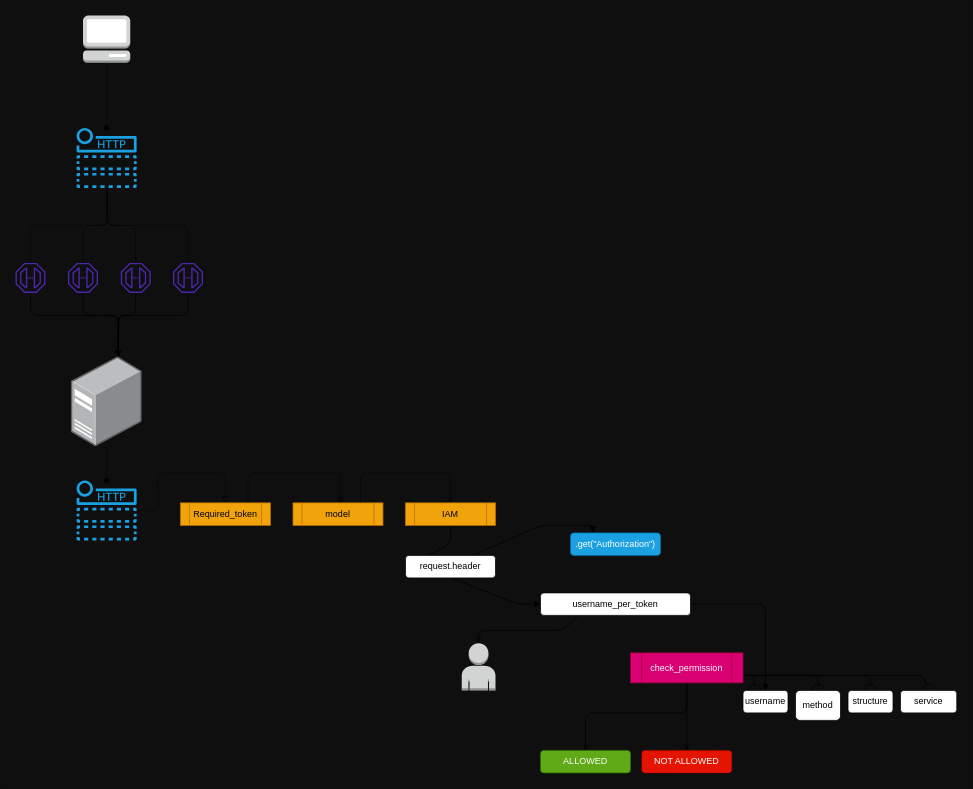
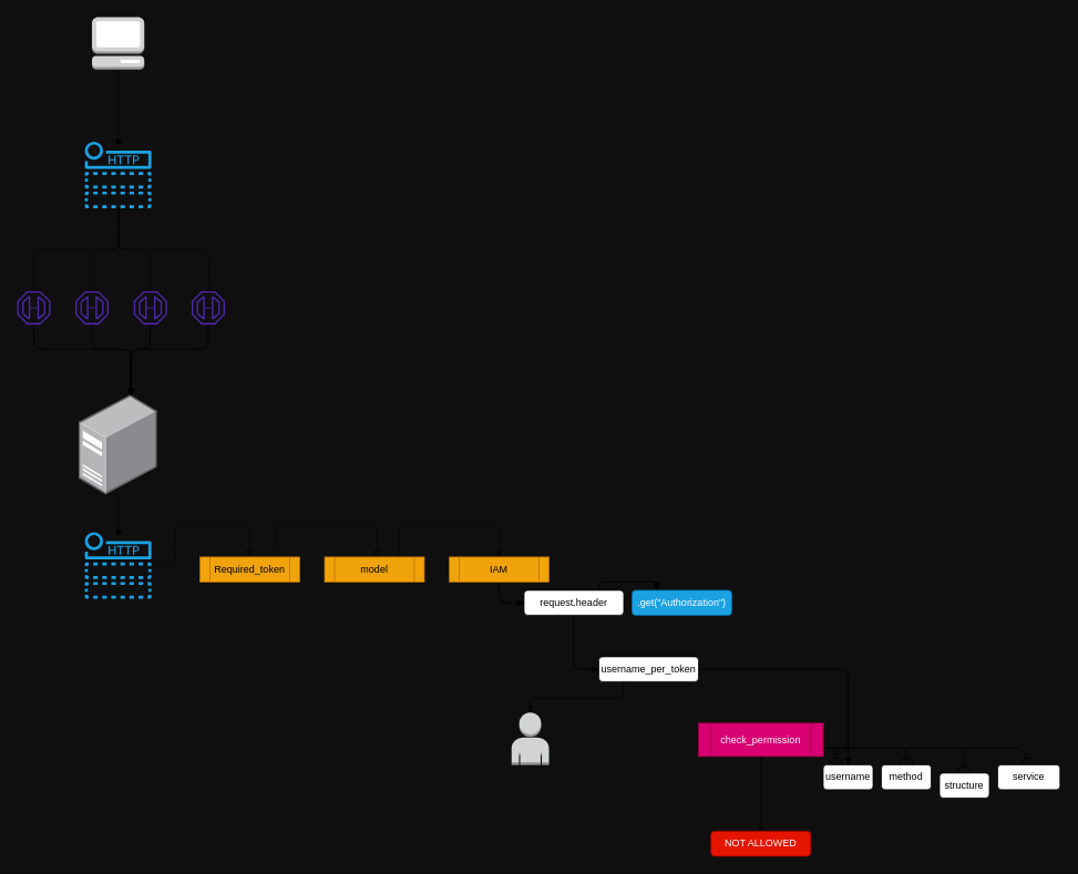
- <mxCell id="29" value="request.header" style="rounded=1;whiteSpace=wrap;html=1;" vertex="1" parent="1"><mxGeometry x="540" y="740" width="120" height="30" as="geometry" /></mxCell>
+ <mxCell id="29" value="request.header" style="rounded=1;whiteSpace=wrap;html=1;" vertex="1" parent="1"><mxGeometry x="630" y="710" width="120" height="30" as="geometry" /></mxCell>
- <mxCell id="33" value="username_per_token" style="rounded=1;whiteSpace=wrap;html=1;" vertex="1" parent="1"><mxGeometry x="720" y="790" width="200" height="30" as="geometry" /></mxCell>
+ <mxCell id="33" value="username_per_token" style="rounded=1;whiteSpace=wrap;html=1;" vertex="1" parent="1"><mxGeometry x="720" y="790" width="120" height="30" as="geometry" /></mxCell>
- <mxCell id="43" value="structure" style="rounded=1;whiteSpace=wrap;html=1;" vertex="1" parent="1"><mxGeometry x="1130" y="920" width="60" height="30" as="geometry" /></mxCell>
+ <mxCell id="43" value="structure" style="rounded=1;whiteSpace=wrap;html=1;" vertex="1" parent="1"><mxGeometry x="1130" y="930" width="60" height="30" as="geometry" /></mxCell>
- <mxCell id="42" value="method" style="rounded=1;whiteSpace=wrap;html=1;" vertex="1" parent="1"><mxGeometry x="1060" y="920" width="60" height="40" as="geometry" /></mxCell>
+ <mxCell id="42" value="method" style="rounded=1;whiteSpace=wrap;html=1;" vertex="1" parent="1"><mxGeometry x="1060" y="920" width="60" height="30" as="geometry" /></mxCell>
- <mxCell id="38" style="edgeStyle=none;html=1;exitX=0.5;exitY=1;exitDx=0;exitDy=0;entryX=0.5;entryY=0;entryDx=0;entryDy=0;endArrow=openThin;endFill=0;" edge="1" parent="1" source="40" target="46"><mxGeometry relative="1" as="geometry"><Array as="points"><mxPoint x="915" y="950" /><mxPoint x="780" y="950" /></Array></mxGeometry></mxCell>
- <mxCell id="46" value="ALLOWED" style="rounded=1;whiteSpace=wrap;html=1;fillColor=#60a917;fontColor=#ffffff;strokeColor=#2D7600;" vertex="1" parent="1"><mxGeometry x="720" y="1000" width="120" height="30" as="geometry" /></mxCell>
- <mxCell id="47" value="NOT ALLOWED" style="rounded=1;whiteSpace=wrap;html=1;fillColor=#e51400;strokeColor=#B20000;fontColor=#ffffff;dashed=1;" vertex="1" parent="1"><mxGeometry x="855" y="1000" width="120" height="30" as="geometry" /></mxCell>
+ <mxCell id="47" value="NOT ALLOWED" style="rounded=1;whiteSpace=wrap;html=1;fillColor=#e51400;strokeColor=#B20000;fontColor=#ffffff;" vertex="1" parent="1"><mxGeometry x="855" y="1000" width="120" height="30" as="geometry" /></mxCell>
